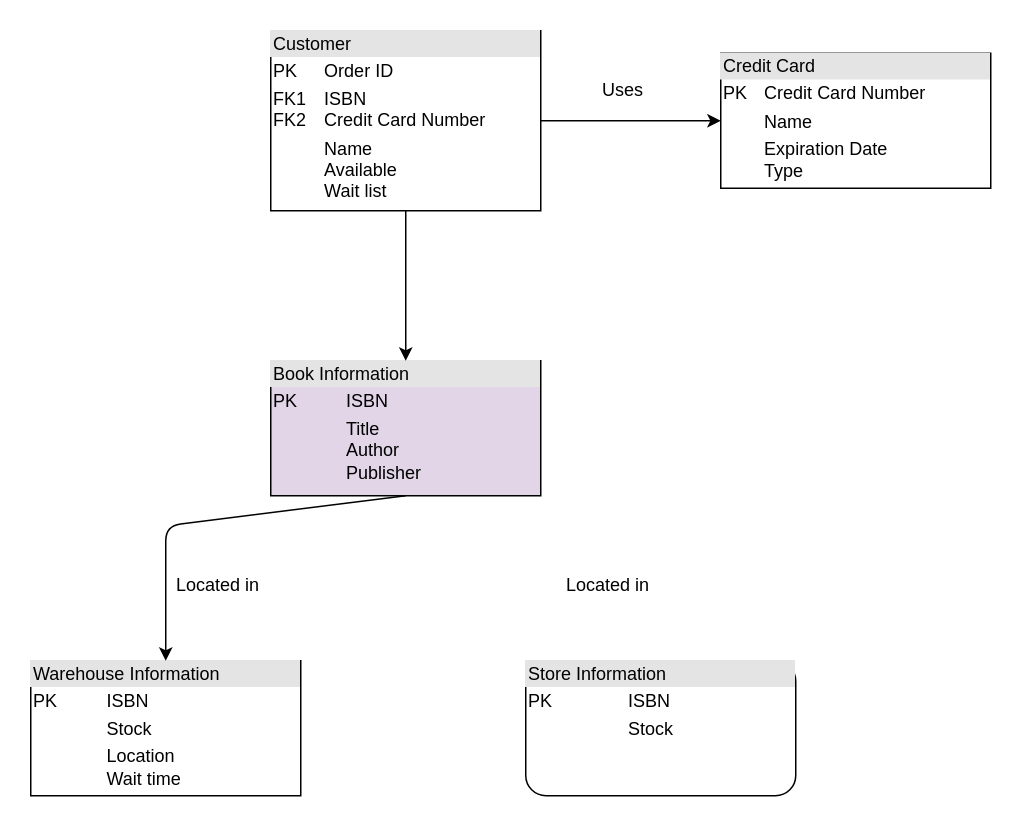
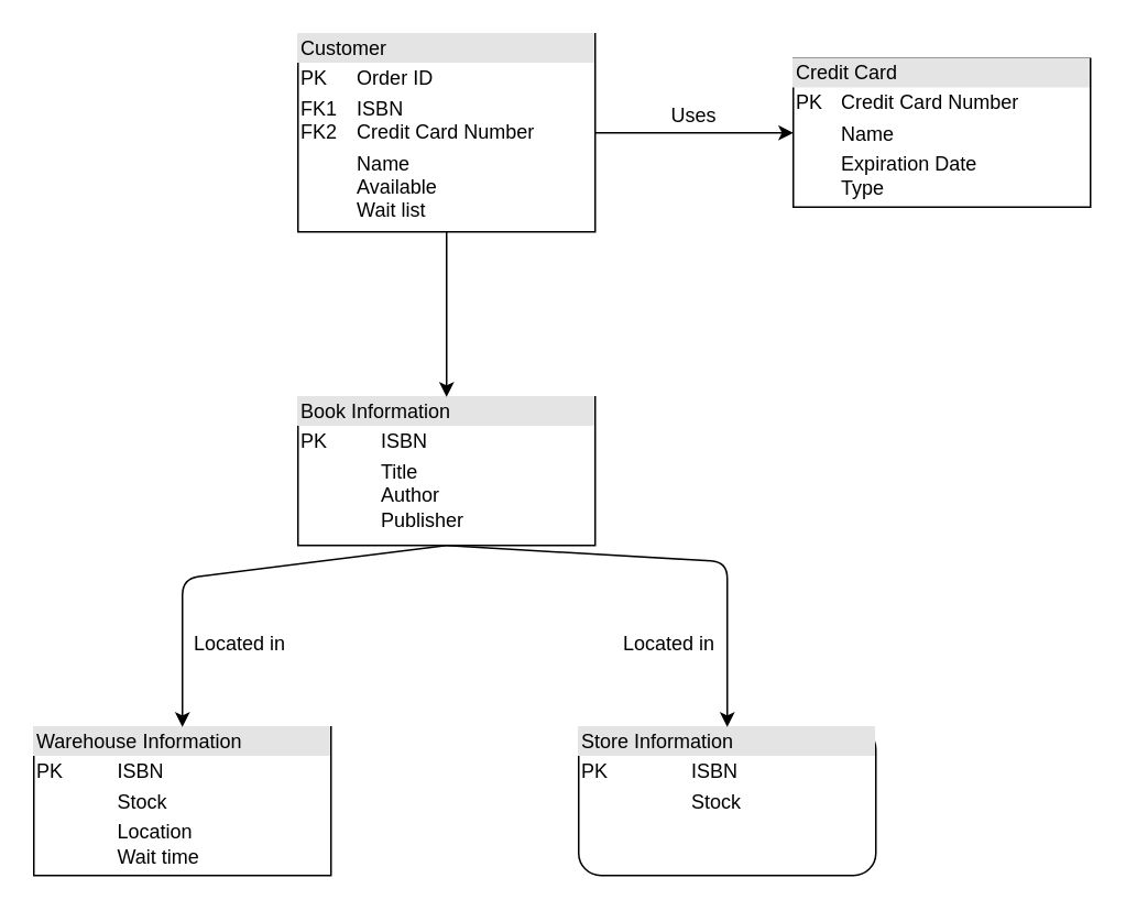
- <mxCell id="9" value="Uses" style="text;html=1;strokeColor=none;fillColor=none;align=center;verticalAlign=middle;whiteSpace=wrap;rounded=0;" vertex="1" parent="1"><mxGeometry x="395" y="50" width="40" height="20" as="geometry" /></mxCell>
+ <mxCell id="9" value="Uses" style="text;html=1;strokeColor=none;fillColor=none;align=center;verticalAlign=middle;whiteSpace=wrap;rounded=0;" vertex="1" parent="1"><mxGeometry x="400" y="60" width="40" height="20" as="geometry" /></mxCell>
- <mxCell id="3" value="&lt;div style=&quot;box-sizing: border-box ; width: 100% ; background: #e4e4e4 ; padding: 2px&quot;&gt;Book Information&lt;/div&gt;&lt;table style=&quot;width: 100% ; font-size: 1em&quot; cellpadding=&quot;2&quot; cellspacing=&quot;0&quot;&gt;&lt;tbody&gt;&lt;tr&gt;&lt;td&gt;PK&lt;/td&gt;&lt;td&gt;ISBN&lt;/td&gt;&lt;/tr&gt;&lt;tr&gt;&lt;td&gt;&lt;br&gt;&lt;/td&gt;&lt;td&gt;Title&lt;br&gt;Author&lt;br&gt;Publisher&lt;br&gt;&lt;br&gt;&lt;/td&gt;&lt;/tr&gt;&lt;tr&gt;&lt;td&gt;&lt;/td&gt;&lt;td&gt;&lt;br&gt;&lt;/td&gt;&lt;/tr&gt;&lt;/tbody&gt;&lt;/table&gt;" style="verticalAlign=top;align=left;overflow=fill;html=1;fillColor=#e1d5e7;" vertex="1" parent="1"><mxGeometry x="180" y="240" width="180" height="90" as="geometry" /></mxCell>
+ <mxCell id="3" value="&lt;div style=&quot;box-sizing: border-box ; width: 100% ; background: #e4e4e4 ; padding: 2px&quot;&gt;Book Information&lt;/div&gt;&lt;table style=&quot;width: 100% ; font-size: 1em&quot; cellpadding=&quot;2&quot; cellspacing=&quot;0&quot;&gt;&lt;tbody&gt;&lt;tr&gt;&lt;td&gt;PK&lt;/td&gt;&lt;td&gt;ISBN&lt;/td&gt;&lt;/tr&gt;&lt;tr&gt;&lt;td&gt;&lt;br&gt;&lt;/td&gt;&lt;td&gt;Title&lt;br&gt;Author&lt;br&gt;Publisher&lt;br&gt;&lt;br&gt;&lt;/td&gt;&lt;/tr&gt;&lt;tr&gt;&lt;td&gt;&lt;/td&gt;&lt;td&gt;&lt;br&gt;&lt;/td&gt;&lt;/tr&gt;&lt;/tbody&gt;&lt;/table&gt;" style="verticalAlign=top;align=left;overflow=fill;html=1;" vertex="1" parent="1"><mxGeometry x="180" y="240" width="180" height="90" as="geometry" /></mxCell>
+ <mxCell id="12" value="" style="endArrow=classic;html=1;exitX=0.5;exitY=1;exitDx=0;exitDy=0;entryX=0.5;entryY=0;entryDx=0;entryDy=0;" edge="1" parent="1" source="3" target="4"><mxGeometry width="50" height="50" relative="1" as="geometry"><mxPoint x="280" y="360" as="sourcePoint" /><mxPoint x="330" y="310" as="targetPoint" /><Array as="points"><mxPoint x="440" y="340" /></Array></mxGeometry></mxCell>
